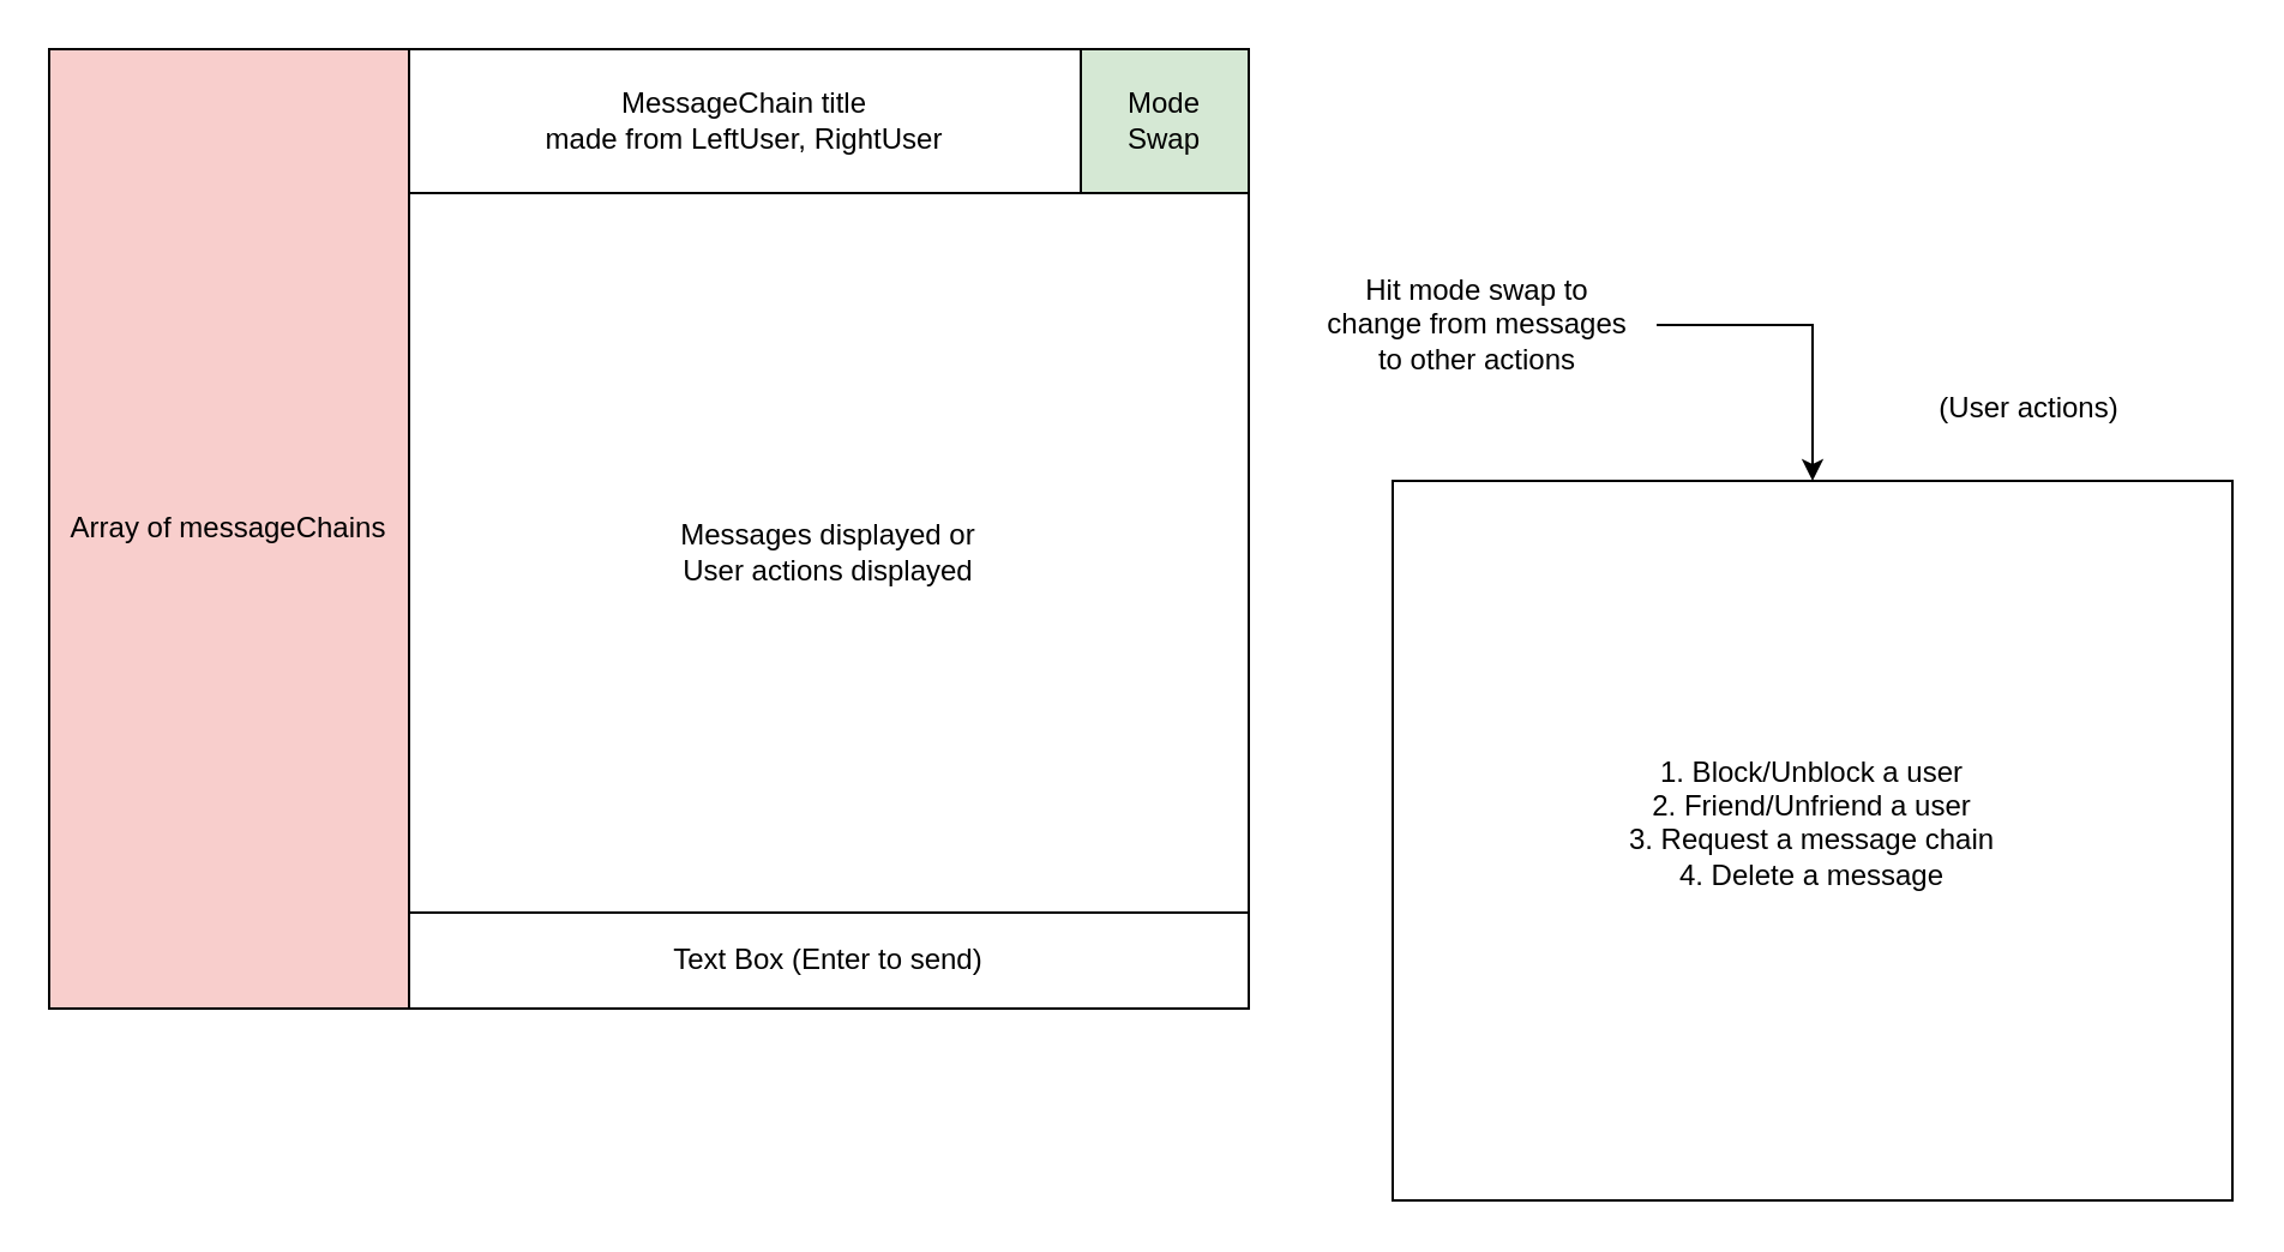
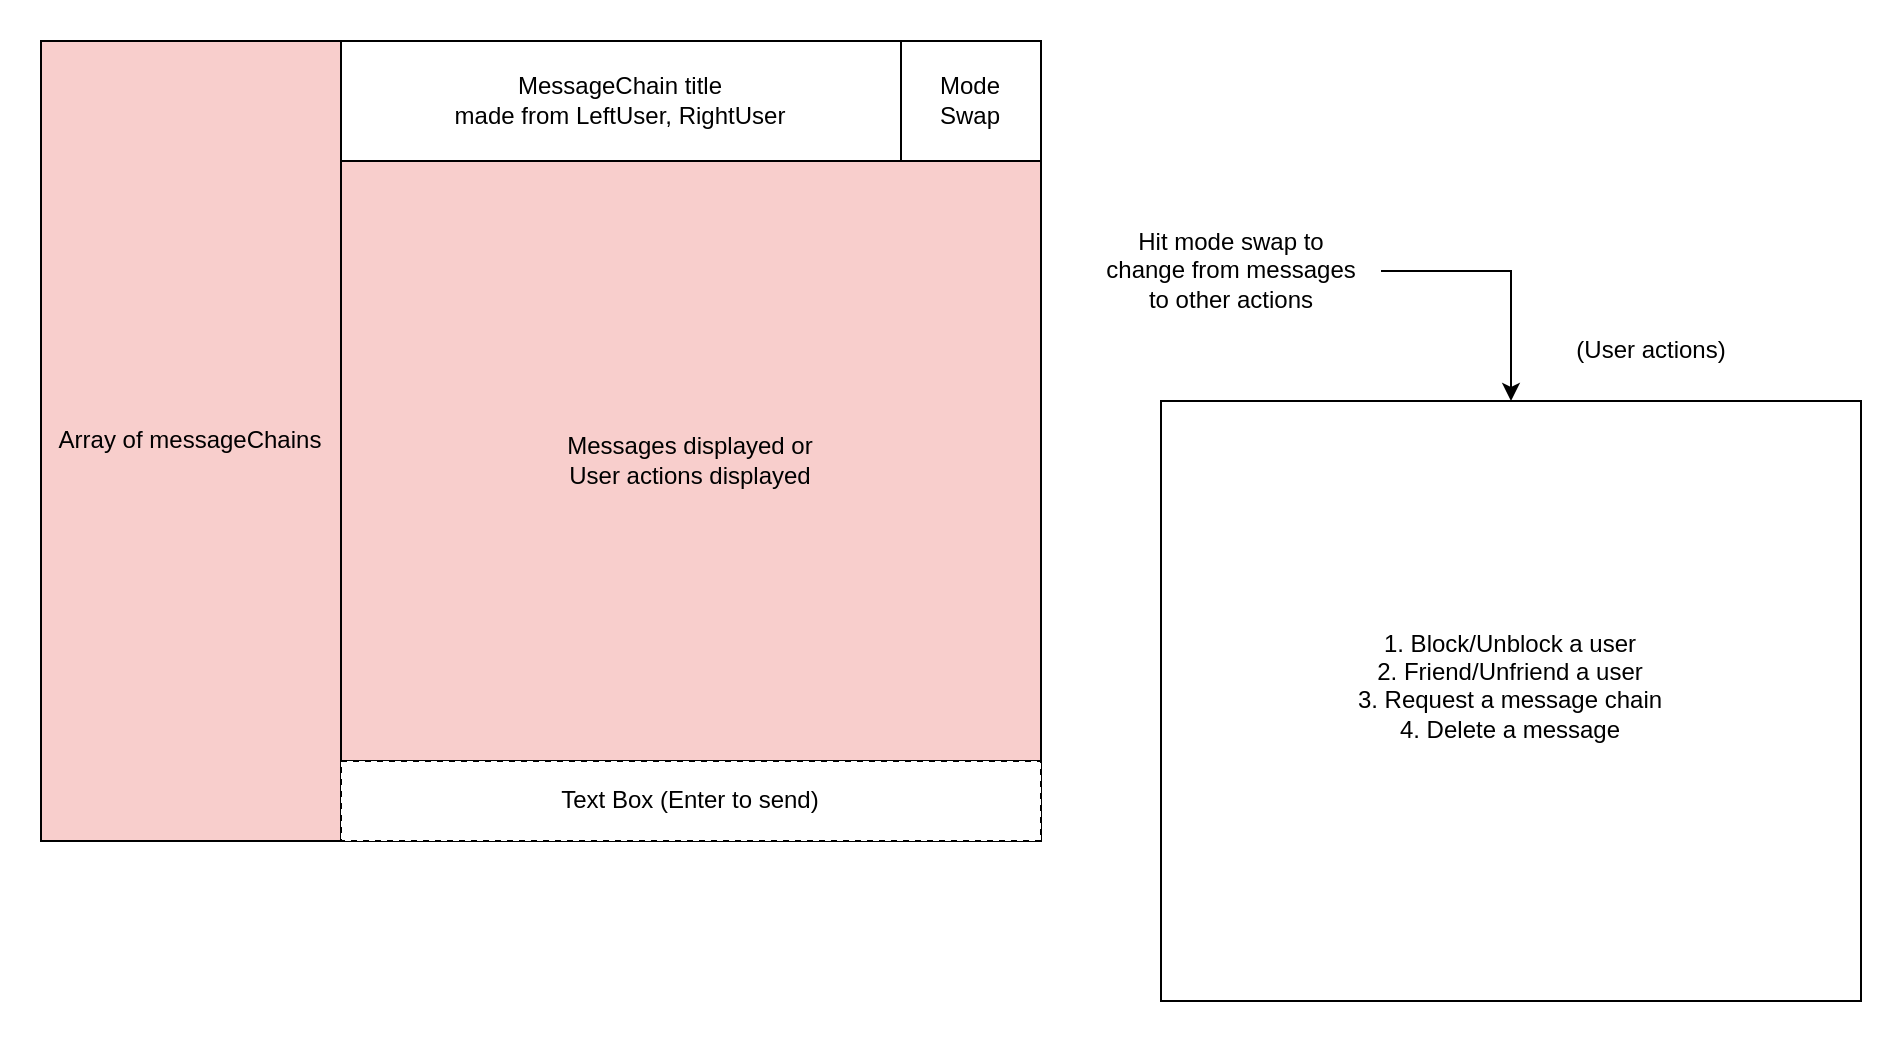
- <mxCell id="5" value="&lt;div&gt;Mode&lt;/div&gt;&lt;div&gt;Swap&lt;br&gt;&lt;/div&gt;" style="rounded=0;whiteSpace=wrap;html=1;fillColor=#d5e8d4;" vertex="1" parent="1"><mxGeometry x="450" y="20" width="70" height="60" as="geometry" /></mxCell>
+ <mxCell id="5" value="&lt;div&gt;Mode&lt;/div&gt;&lt;div&gt;Swap&lt;br&gt;&lt;/div&gt;" style="rounded=0;whiteSpace=wrap;html=1;" vertex="1" parent="1"><mxGeometry x="450" y="20" width="70" height="60" as="geometry" /></mxCell>
- <mxCell id="11" value="(User actions)" style="text;html=1;align=center;verticalAlign=middle;resizable=0;points=[];autosize=1;strokeColor=none;fillColor=none;" vertex="1" parent="1"><mxGeometry x="795" y="155" width="100" height="30" as="geometry" /></mxCell>
+ <mxCell id="11" value="(User actions)" style="text;html=1;align=center;verticalAlign=middle;resizable=0;points=[];autosize=1;strokeColor=none;fillColor=none;" vertex="1" parent="1"><mxGeometry x="775" y="160" width="100" height="30" as="geometry" /></mxCell>
- <mxCell id="6" value="&lt;div&gt;Messages displayed or&lt;/div&gt;&lt;div&gt;User actions displayed&lt;br&gt;&lt;/div&gt;" style="rounded=0;whiteSpace=wrap;html=1;" vertex="1" parent="1"><mxGeometry x="170" y="80" width="350" height="300" as="geometry" /></mxCell>
+ <mxCell id="6" value="&lt;div&gt;Messages displayed or&lt;/div&gt;&lt;div&gt;User actions displayed&lt;br&gt;&lt;/div&gt;" style="rounded=0;whiteSpace=wrap;html=1;fillColor=#f8cecc;" vertex="1" parent="1"><mxGeometry x="170" y="80" width="350" height="300" as="geometry" /></mxCell>
- <mxCell id="7" value="Text Box (Enter to send)" style="rounded=0;whiteSpace=wrap;html=1;" vertex="1" parent="1"><mxGeometry x="170" y="380" width="350" height="40" as="geometry" /></mxCell>
+ <mxCell id="7" value="Text Box (Enter to send)" style="rounded=0;whiteSpace=wrap;html=1;dashed=1;" vertex="1" parent="1"><mxGeometry x="170" y="380" width="350" height="40" as="geometry" /></mxCell>
